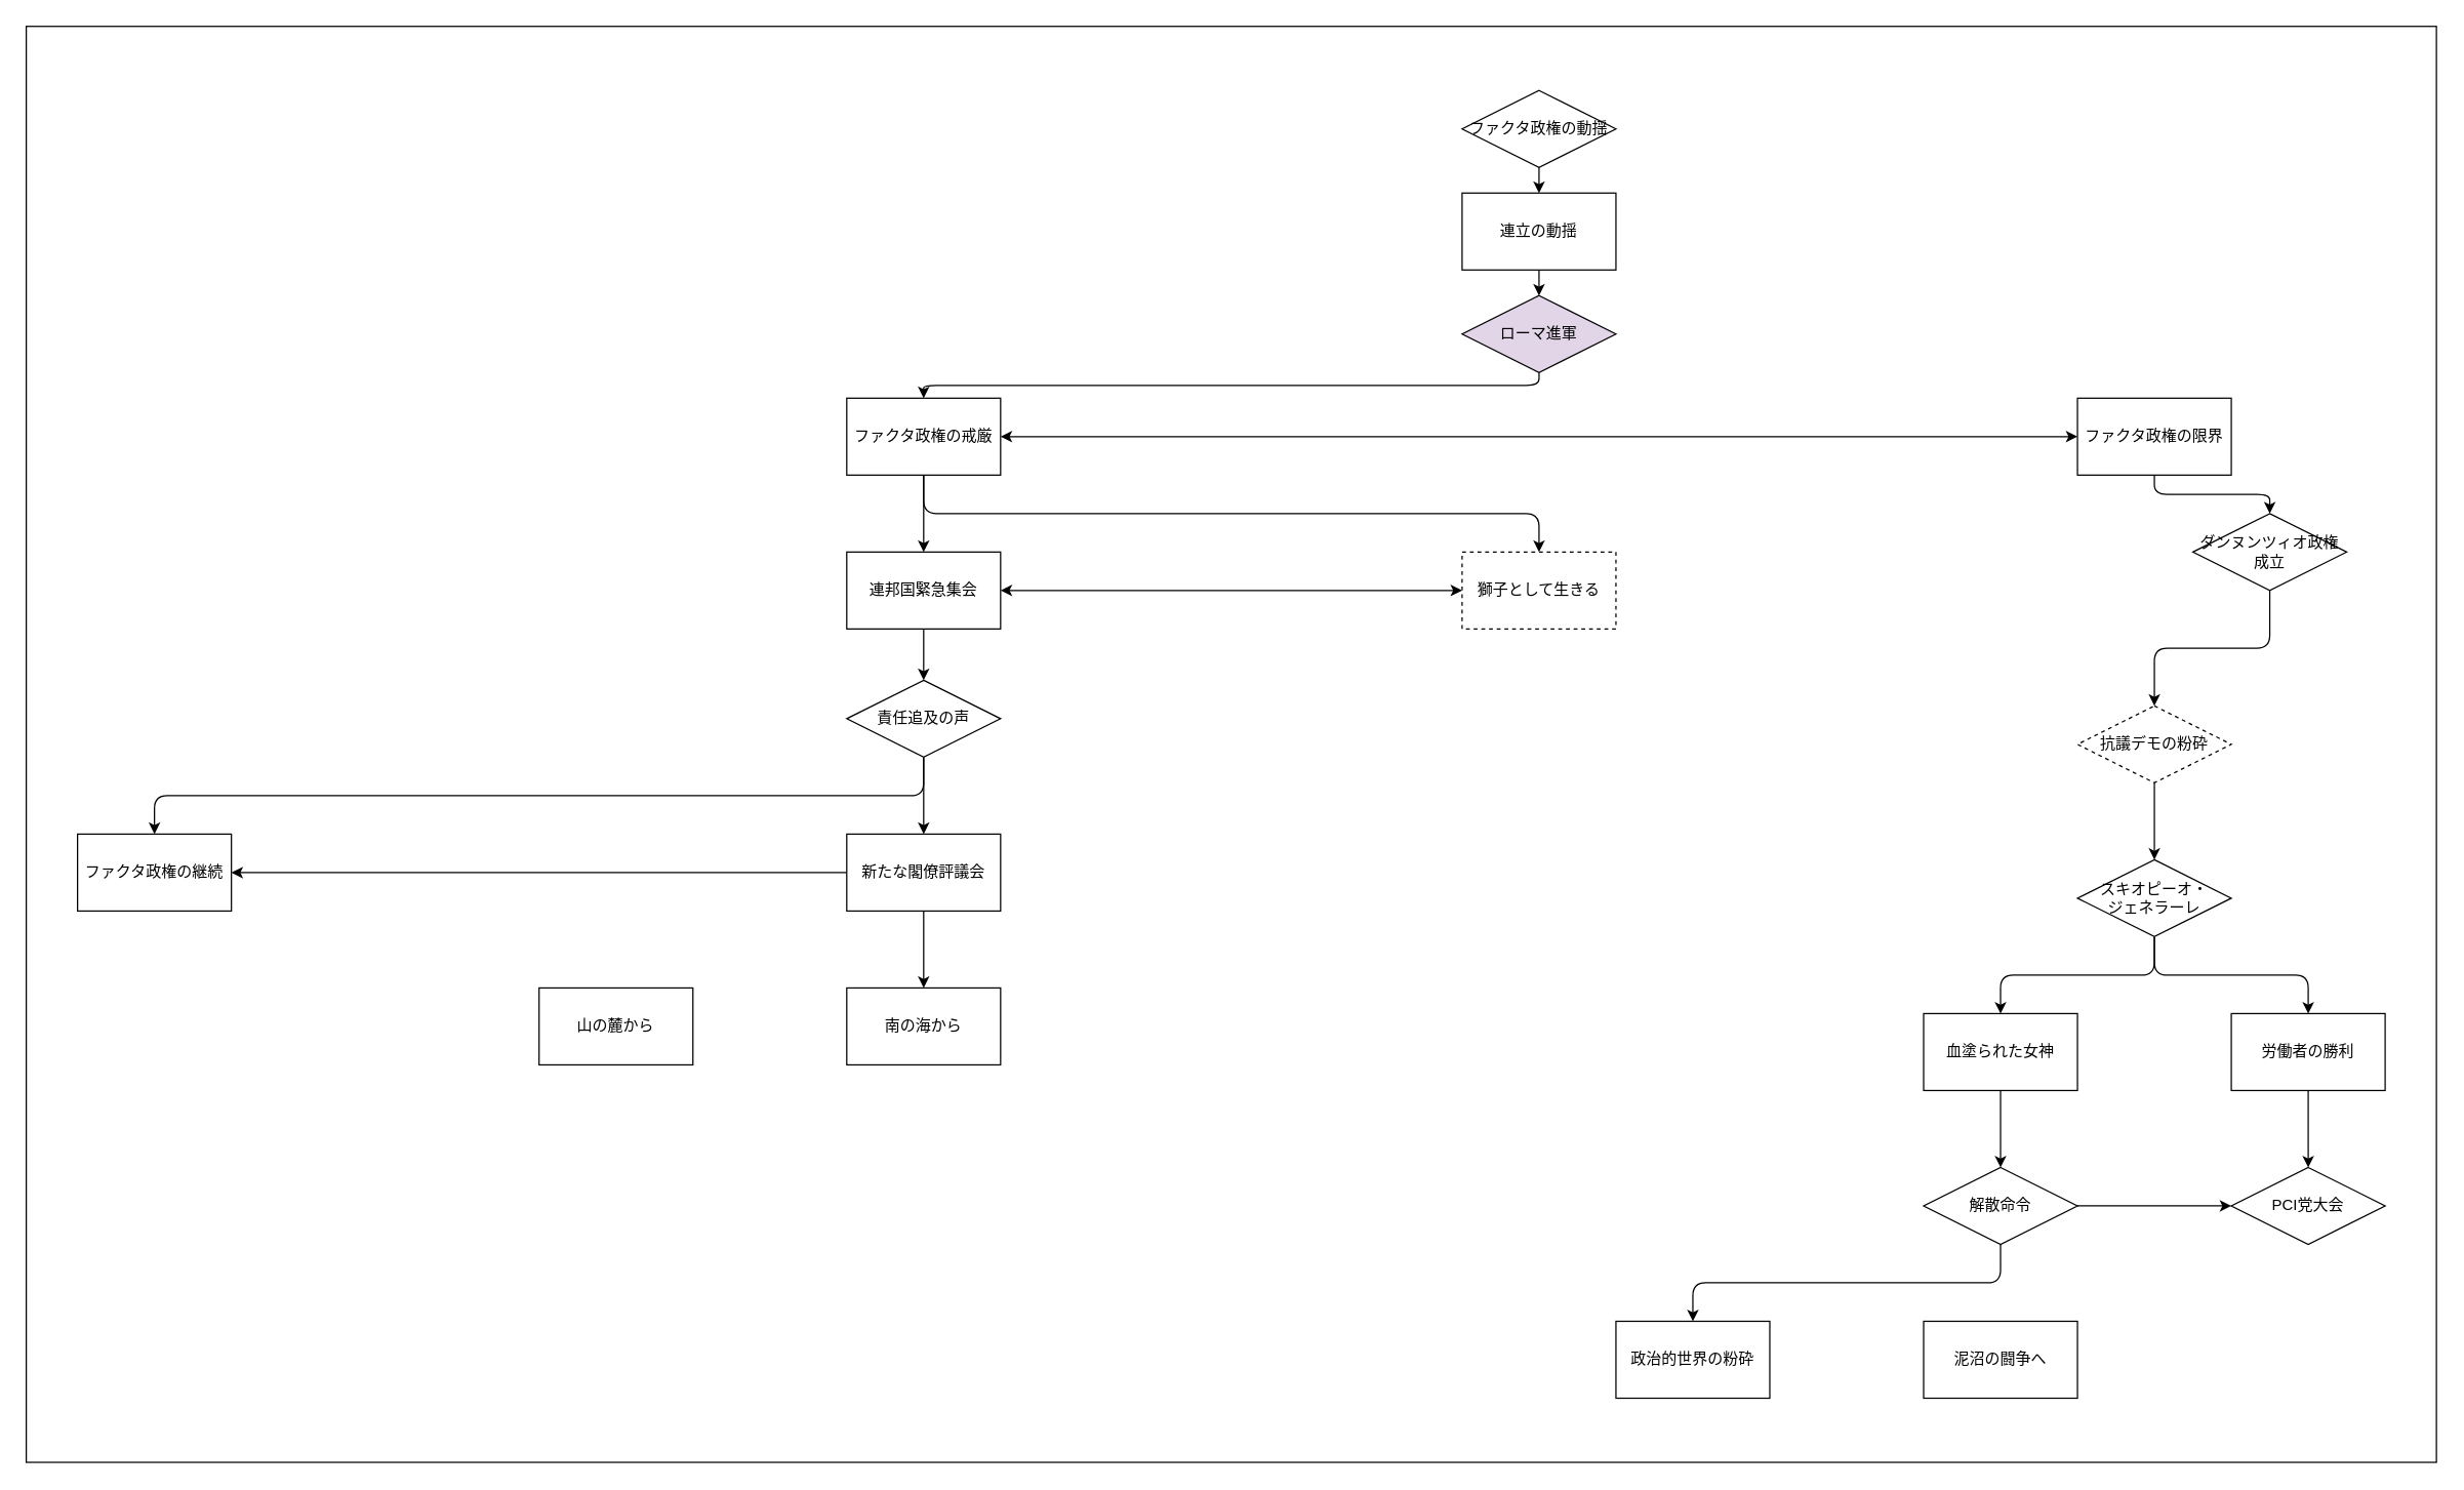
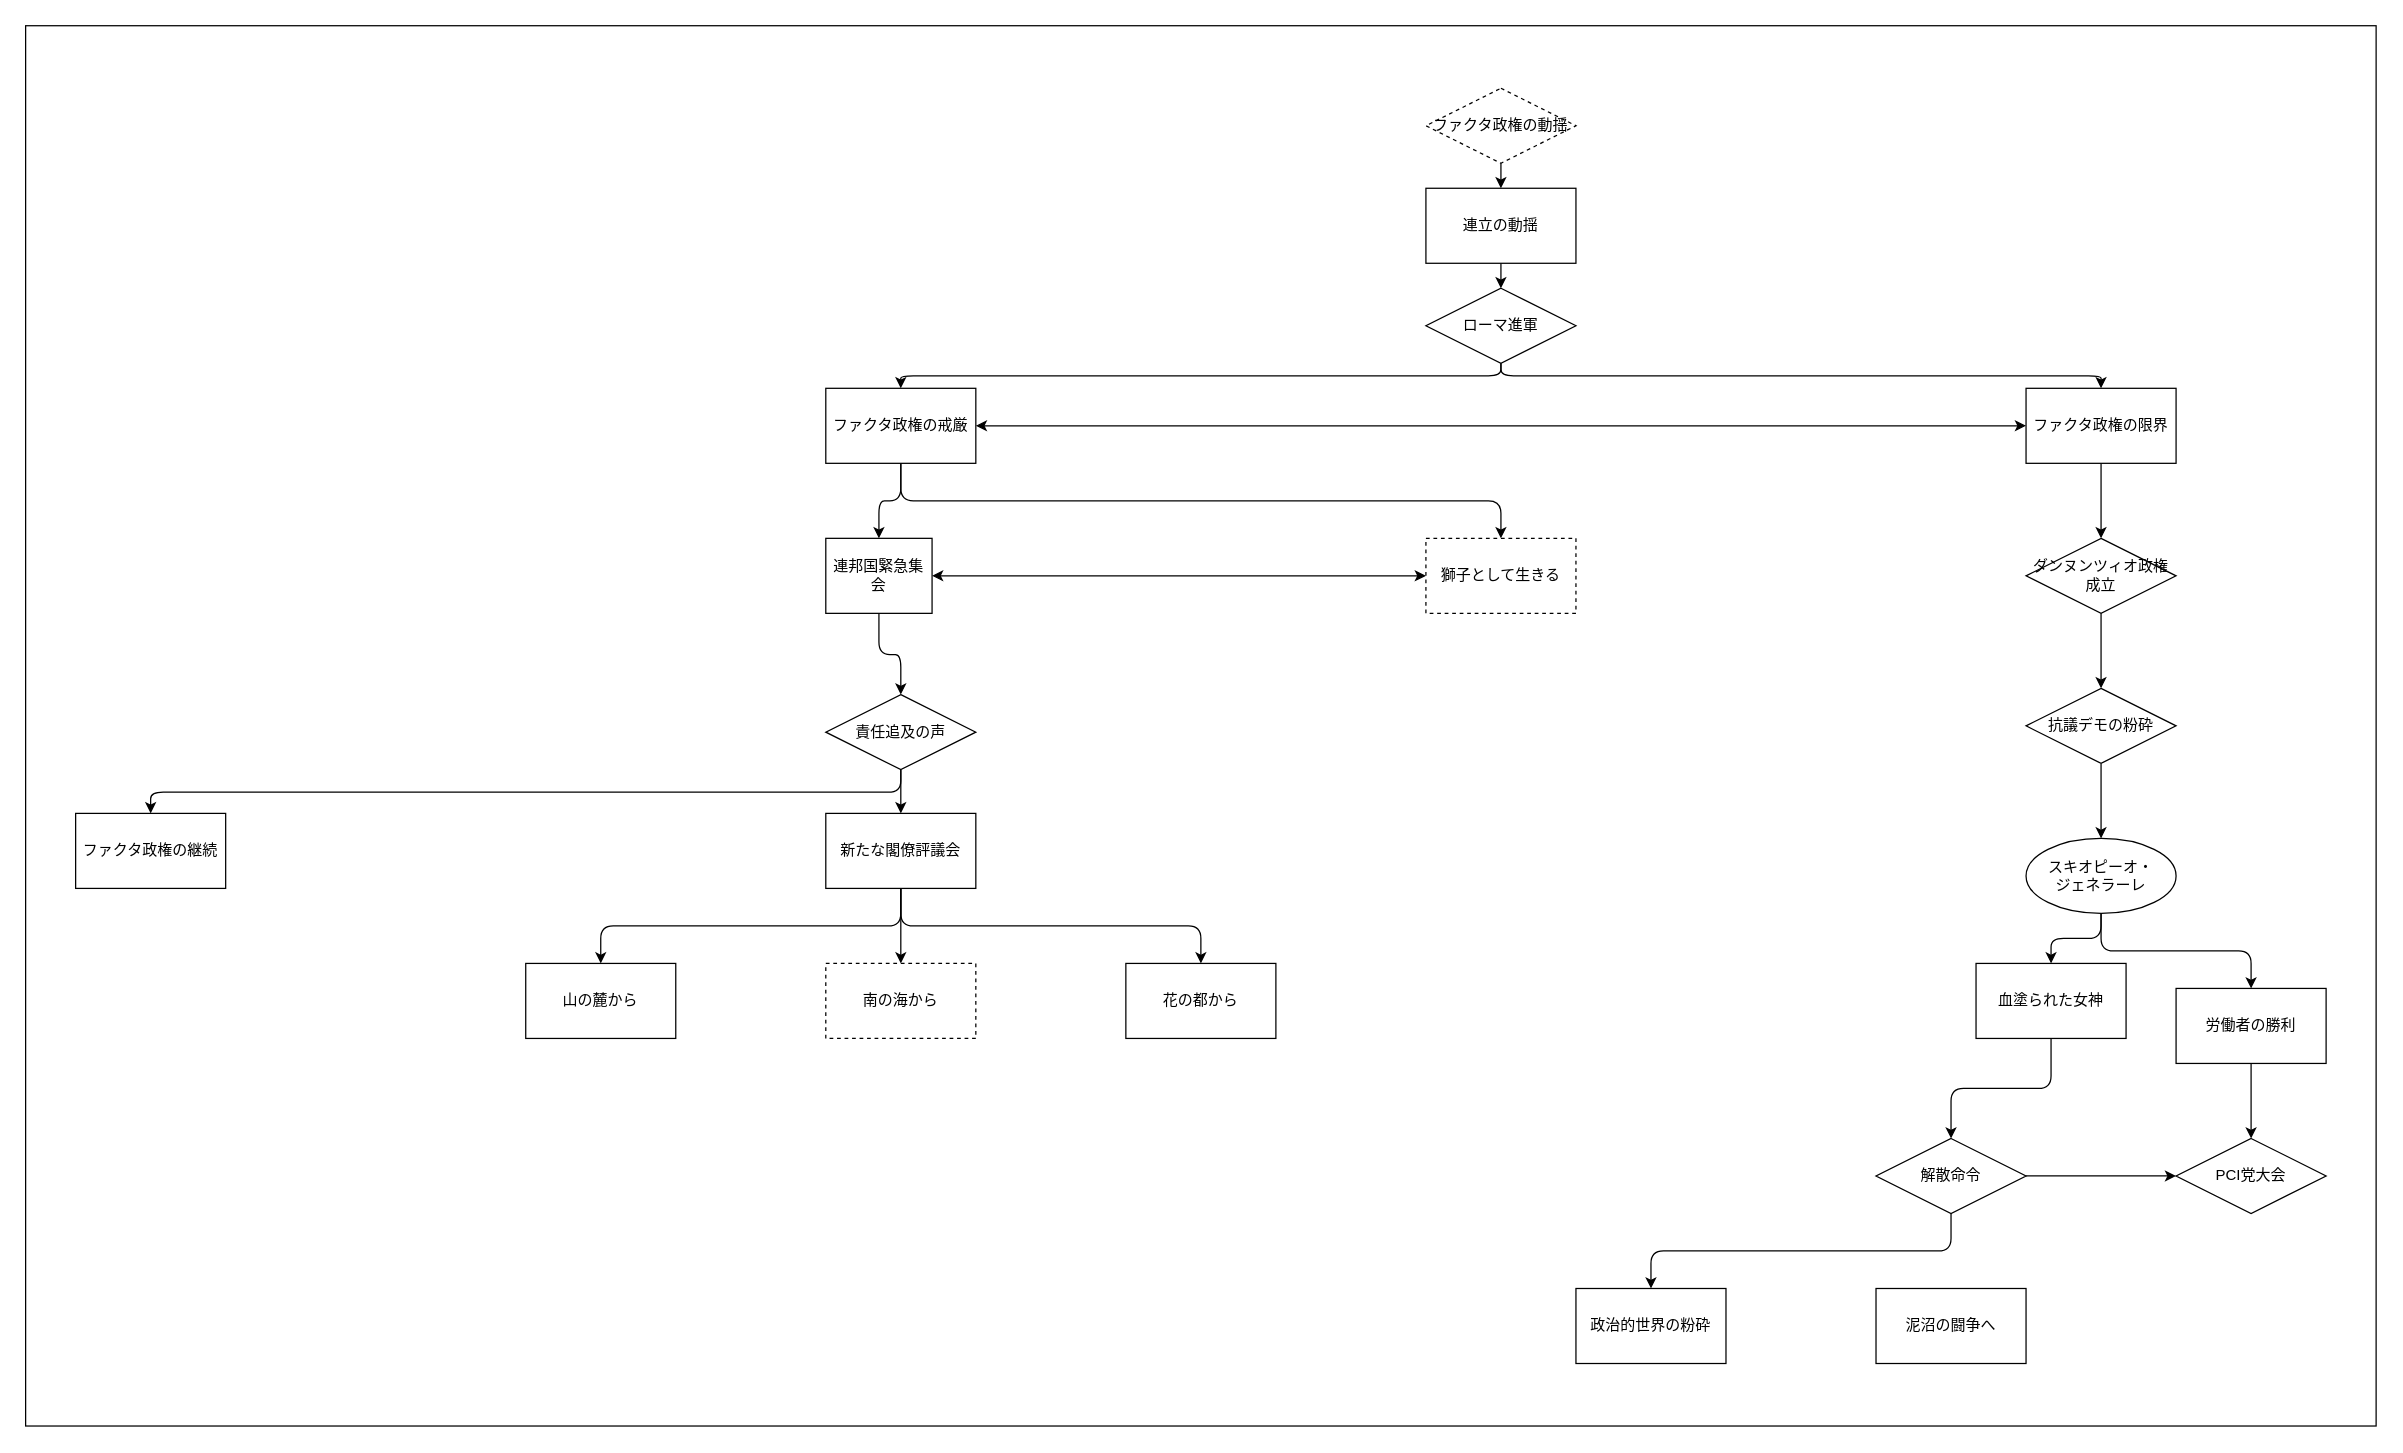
- <mxCell id="6" value="ファクタ政権の動揺" style="rhombus;whiteSpace=wrap;html=1;" vertex="1" parent="1"><mxGeometry x="1140" width="120" height="60" as="geometry" y="70" /></mxCell>
+ <mxCell id="6" value="ファクタ政権の動揺" style="rhombus;whiteSpace=wrap;html=1;dashed=1;" vertex="1" parent="1"><mxGeometry x="1140" width="120" height="60" as="geometry" y="70" /></mxCell>
- <mxCell id="9" value="ローマ進軍" style="rhombus;whiteSpace=wrap;html=1;fillColor=#e1d5e7;" vertex="1" parent="1"><mxGeometry x="1140" y="230" width="120" height="60" as="geometry" /></mxCell>
+ <mxCell id="9" value="ローマ進軍" style="rhombus;whiteSpace=wrap;html=1;" vertex="1" parent="1"><mxGeometry x="1140" y="230" width="120" height="60" as="geometry" /></mxCell>
+ <mxCell id="8" style="edgeStyle=elbowEdgeStyle;elbow=vertical;html=1;entryX=0.5;entryY=0;entryDx=0;entryDy=0;" edge="1" parent="1" source="9" target="15"><mxGeometry relative="1" as="geometry"><mxPoint x="1320" y="290" as="sourcePoint" /></mxGeometry></mxCell>
- <mxCell id="24" value="ダンヌンツィオ政権&lt;br&gt;成立" style="rhombus;whiteSpace=wrap;html=1;" vertex="1" parent="1"><mxGeometry x="1710" y="400" width="120" height="60" as="geometry" /></mxCell>
+ <mxCell id="24" value="ダンヌンツィオ政権&lt;br&gt;成立" style="rhombus;whiteSpace=wrap;html=1;" vertex="1" parent="1"><mxGeometry x="1620" y="430" width="120" height="60" as="geometry" /></mxCell>
- <mxCell id="21" value="連邦国緊急集会" style="whiteSpace=wrap;html=1;" vertex="1" parent="1"><mxGeometry x="660" y="430" width="120" height="60" as="geometry" /></mxCell>
+ <mxCell id="21" value="連邦国緊急集会" style="whiteSpace=wrap;html=1;" vertex="1" parent="1"><mxGeometry x="660" y="430" width="85" height="60" as="geometry" /></mxCell>
- <mxCell id="27" value="責任追及の声" style="rhombus;whiteSpace=wrap;html=1;" vertex="1" parent="1"><mxGeometry x="660" y="530" width="120" height="60" as="geometry" /></mxCell>
+ <mxCell id="27" value="責任追及の声" style="rhombus;whiteSpace=wrap;html=1;" vertex="1" parent="1"><mxGeometry x="660" y="555" width="120" height="60" as="geometry" /></mxCell>
- <mxCell id="37" value="抗議デモの粉砕" style="rhombus;whiteSpace=wrap;html=1;dashed=1;" vertex="1" parent="1"><mxGeometry x="1620" y="550" width="120" height="60" as="geometry" /></mxCell>
+ <mxCell id="37" value="抗議デモの粉砕" style="rhombus;whiteSpace=wrap;html=1;" vertex="1" parent="1"><mxGeometry x="1620" y="550" width="120" height="60" as="geometry" /></mxCell>
- <mxCell id="31" style="edgeStyle=elbowEdgeStyle;elbow=vertical;html=1;" edge="1" parent="1" source="32" target="28"><mxGeometry relative="1" as="geometry" /></mxCell>
+ <mxCell id="31" style="edgeStyle=elbowEdgeStyle;elbow=vertical;html=1;" edge="1" parent="1" source="32" target="35"><mxGeometry relative="1" as="geometry" /></mxCell>
- <mxCell id="18" value="スキオピーオ・&lt;br&gt;ジェネラーレ" style="rhombus;whiteSpace=wrap;html=1;" vertex="1" parent="1"><mxGeometry x="1620" y="670" width="120" height="60" as="geometry" /></mxCell>
+ <mxCell id="18" value="スキオピーオ・&lt;br&gt;ジェネラーレ" style="ellipse;whiteSpace=wrap;html=1;" vertex="1" parent="1"><mxGeometry x="1620" y="670" width="120" height="60" as="geometry" /></mxCell>
+ <mxCell id="30" style="edgeStyle=elbowEdgeStyle;elbow=vertical;html=1;" edge="1" parent="1" source="32" target="34"><mxGeometry relative="1" as="geometry" /></mxCell>
- <mxCell id="33" value="南の海から" style="whiteSpace=wrap;html=1;" vertex="1" parent="1"><mxGeometry x="660" y="770" width="120" height="60" as="geometry" /></mxCell>
+ <mxCell id="33" value="南の海から" style="whiteSpace=wrap;html=1;dashed=1;" vertex="1" parent="1"><mxGeometry x="660" y="770" width="120" height="60" as="geometry" /></mxCell>
+ <mxCell id="34" value="花の都から" style="whiteSpace=wrap;html=1;" vertex="1" parent="1"><mxGeometry x="900" y="770" width="120" height="60" as="geometry" /></mxCell>
- <mxCell id="39" value="血塗られた女神" style="whiteSpace=wrap;html=1;" vertex="1" parent="1"><mxGeometry x="1500" y="790" width="120" height="60" as="geometry" /></mxCell>
+ <mxCell id="39" value="血塗られた女神" style="whiteSpace=wrap;html=1;" vertex="1" parent="1"><mxGeometry x="1580" y="770" width="120" height="60" as="geometry" /></mxCell>
